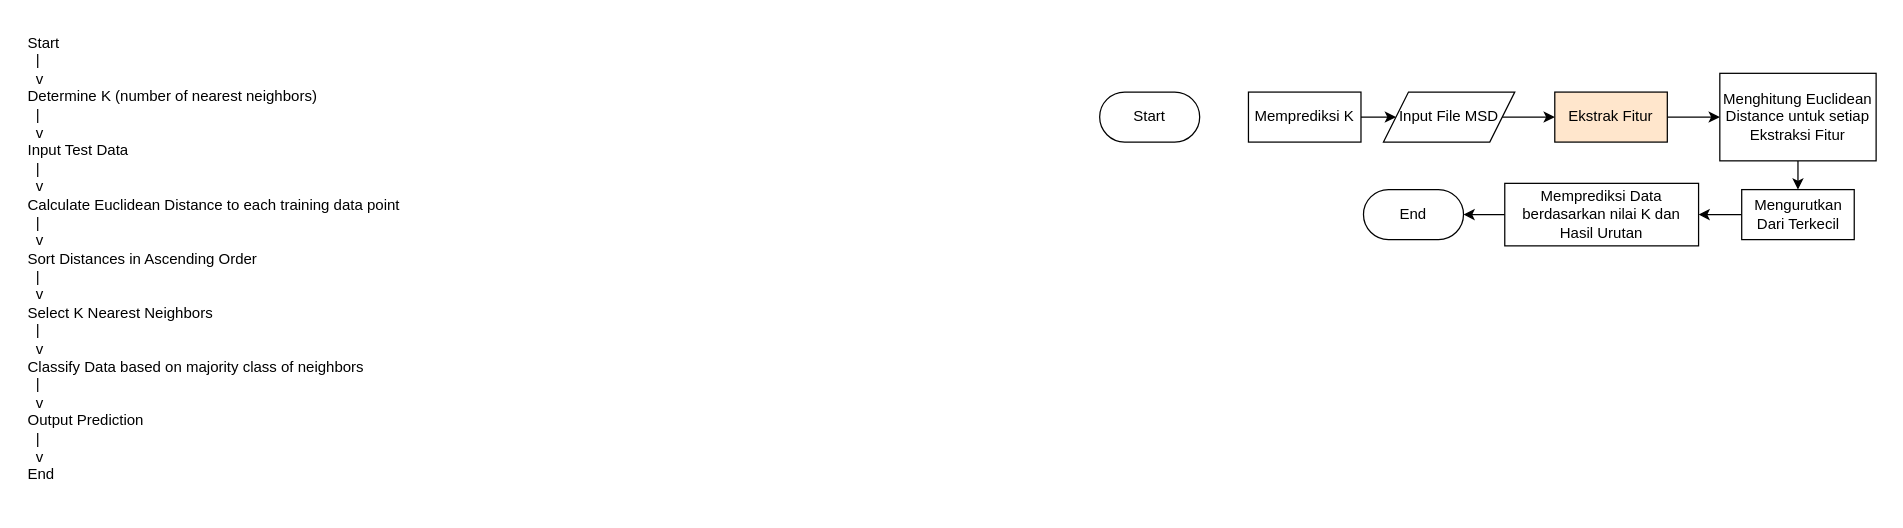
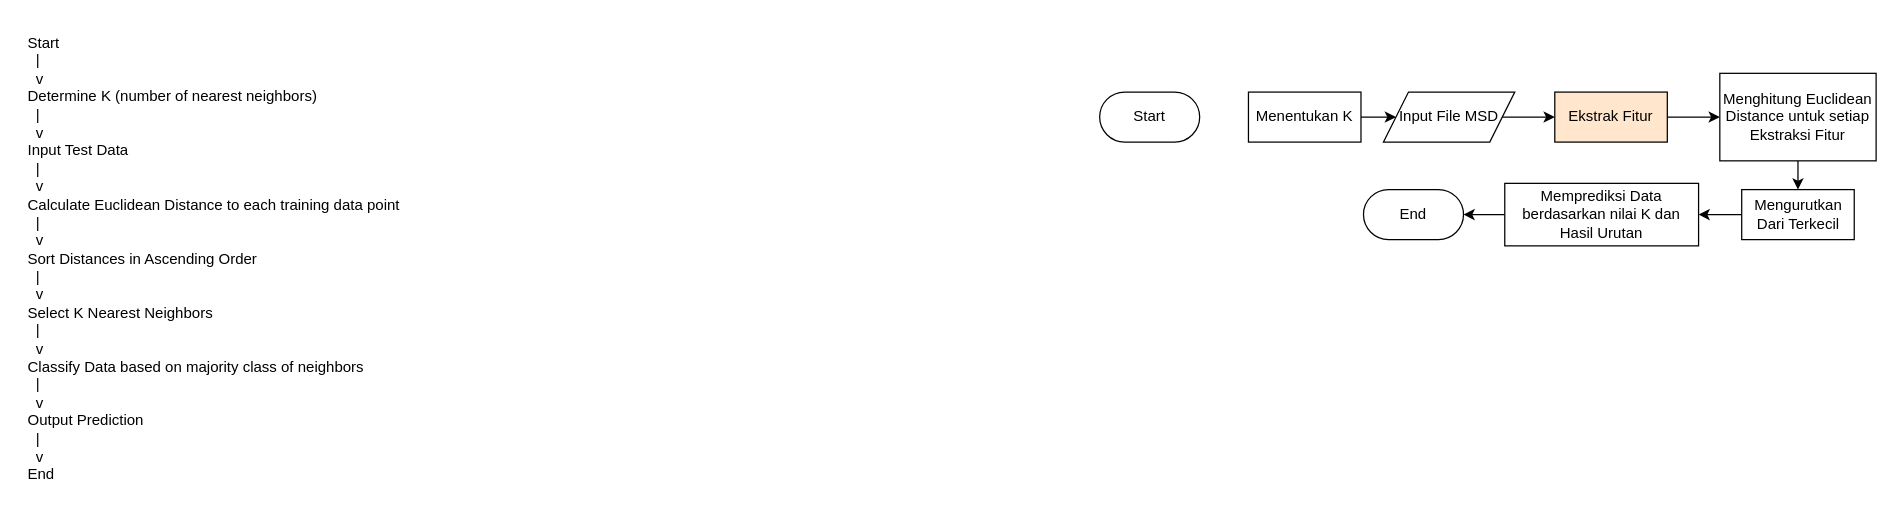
- <mxCell id="5" value="Memprediksi K" style="rounded=0;whiteSpace=wrap;html=1;" parent="1" vertex="1"><mxGeometry x="998" y="73" width="90" height="40" as="geometry" /></mxCell>
+ <mxCell id="5" value="Menentukan K" style="rounded=0;whiteSpace=wrap;html=1;" parent="1" vertex="1"><mxGeometry x="998" y="73" width="90" height="40" as="geometry" /></mxCell>
